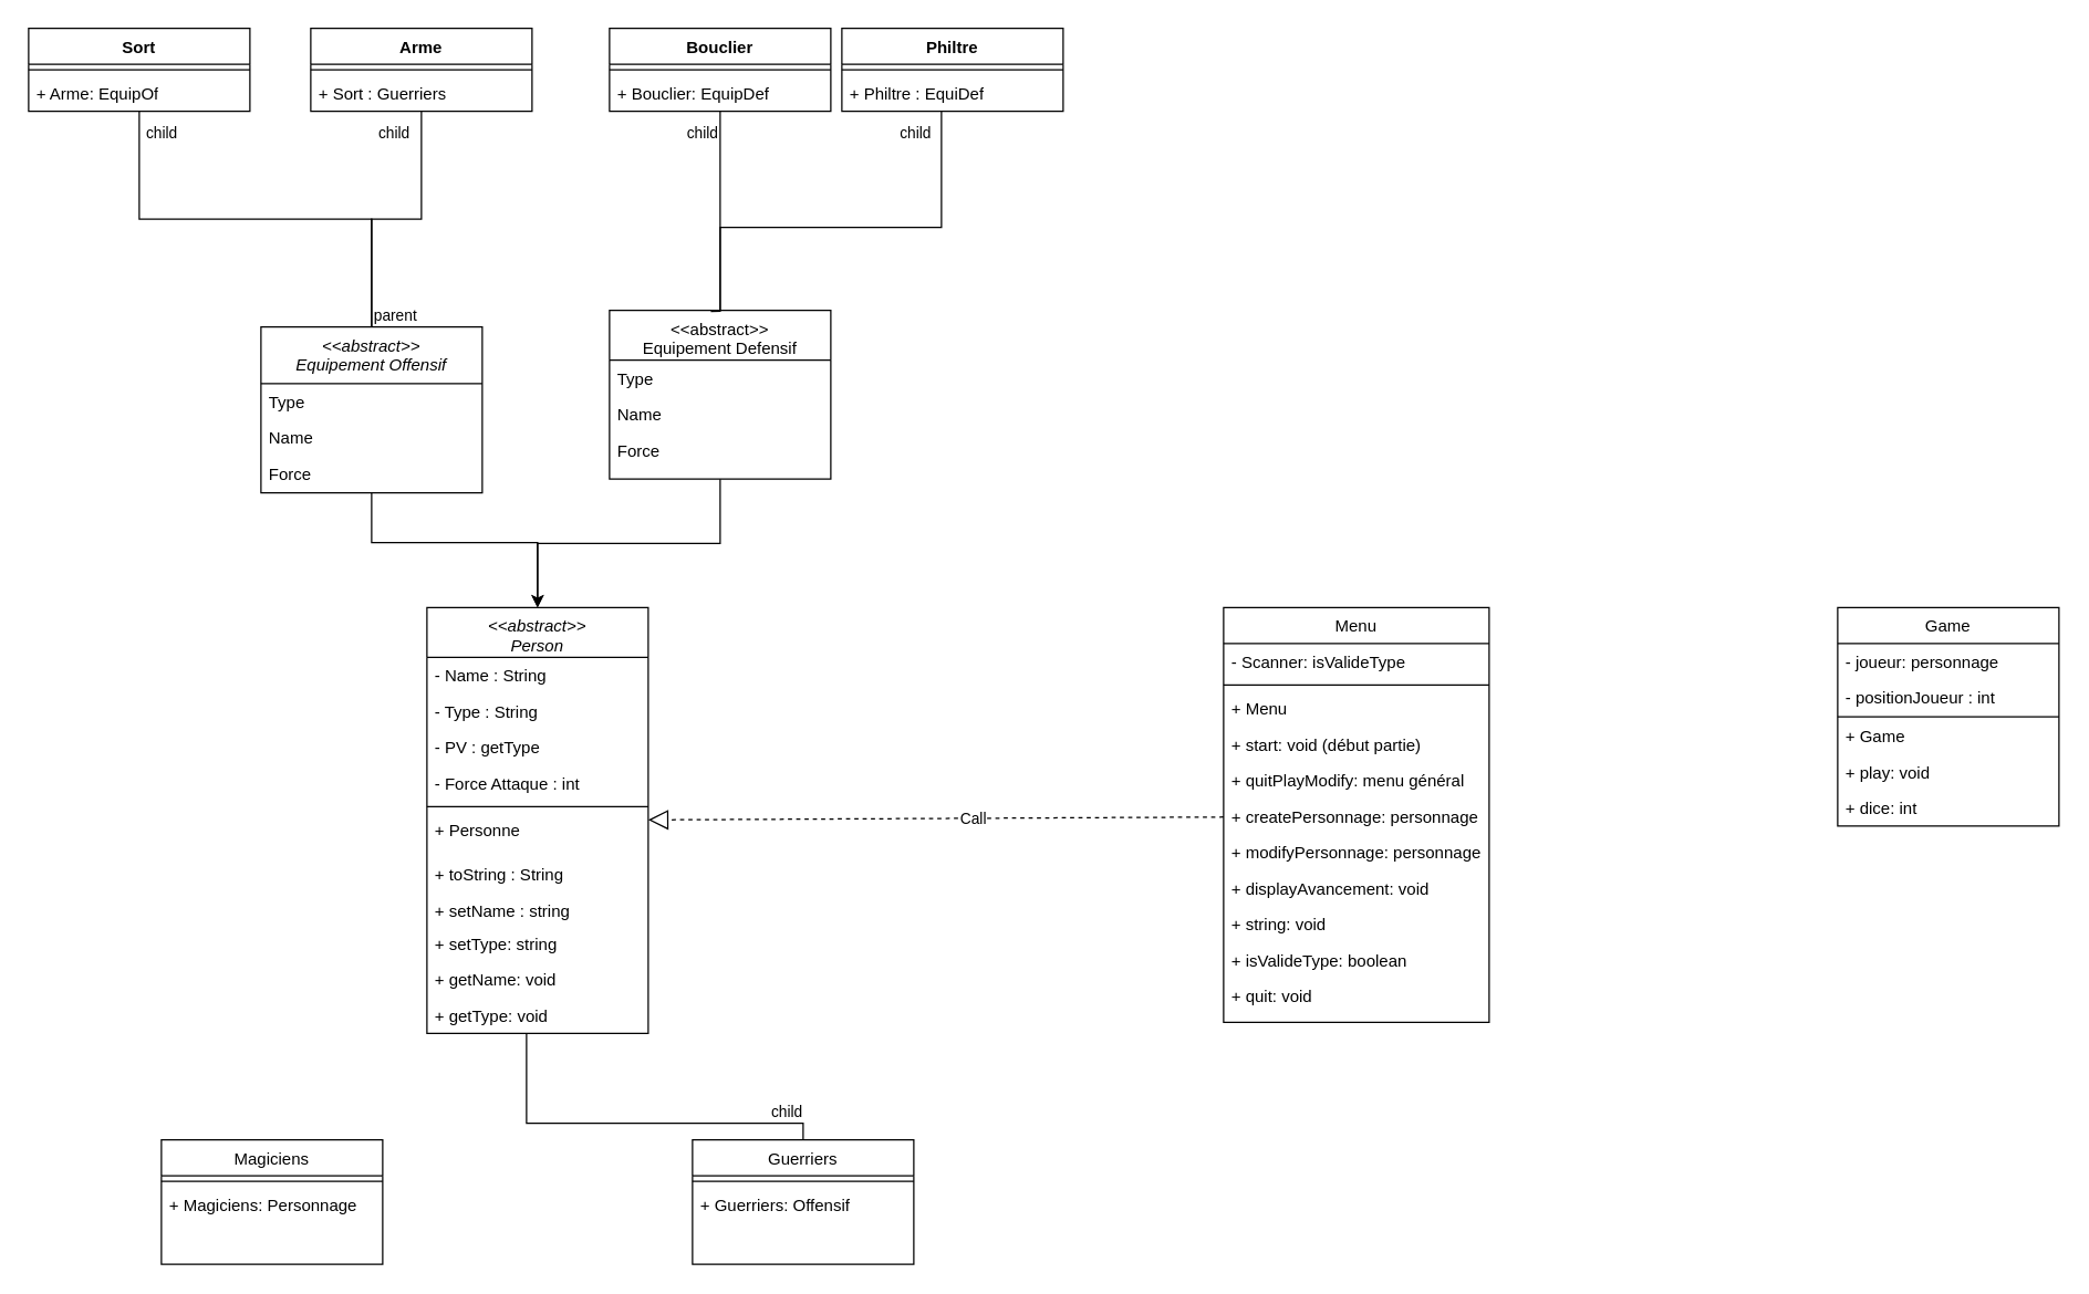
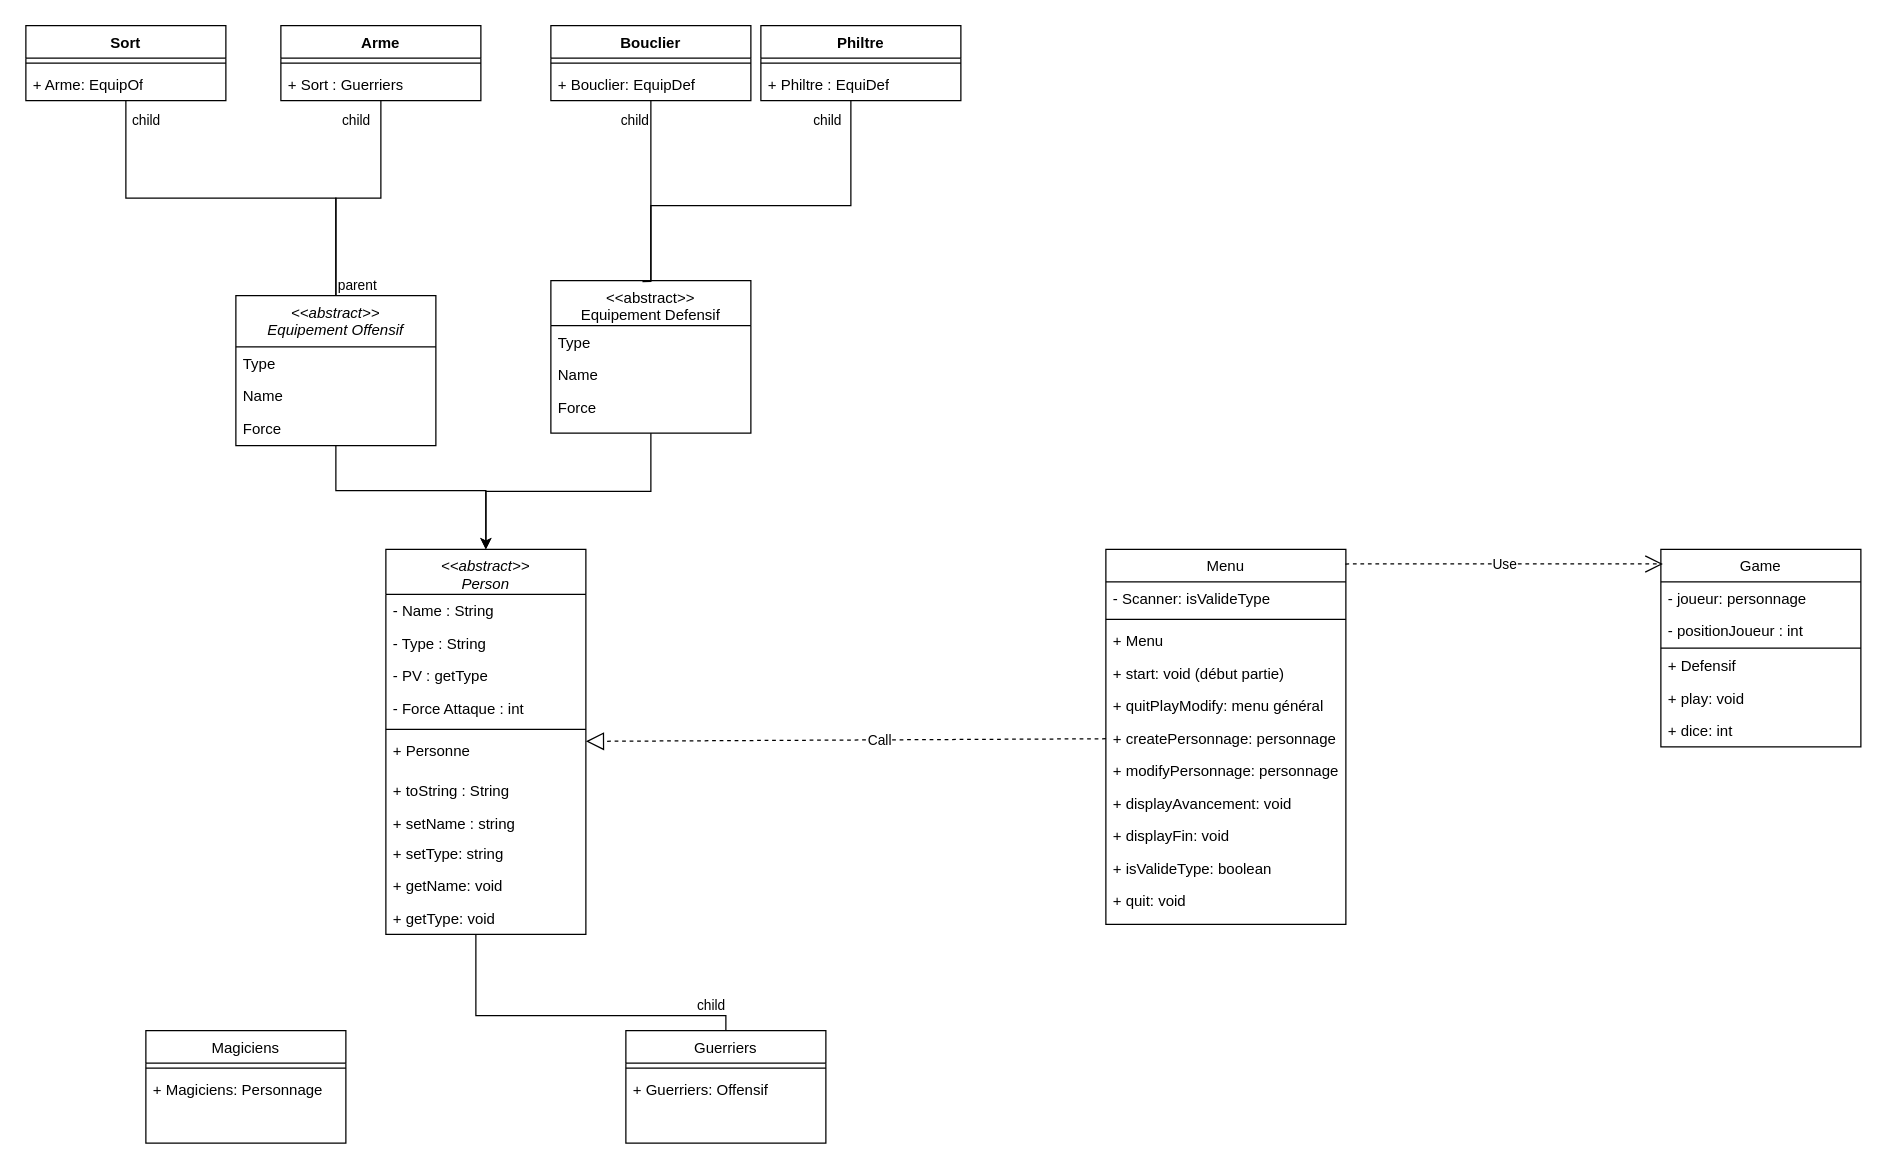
+ <mxCell id="72" value="Use" style="endArrow=open;endSize=12;dashed=1;html=1;rounded=0;exitX=0.998;exitY=0.039;exitDx=0;exitDy=0;exitPerimeter=0;entryX=0.01;entryY=0.074;entryDx=0;entryDy=0;entryPerimeter=0;" edge="1" parent="1" source="29" target="41"><mxGeometry width="160" relative="1" as="geometry"><mxPoint x="1076" y="344" as="sourcePoint" /><mxPoint x="1236" y="344" as="targetPoint" /></mxGeometry></mxCell>
- <mxCell id="45" value="+ Game" style="text;align=left;verticalAlign=top;spacingLeft=4;spacingRight=4;overflow=hidden;rotatable=0;points=[[0,0.5],[1,0.5]];portConstraint=eastwest;" vertex="1" parent="41"><mxGeometry y="80" width="160" height="26" as="geometry" /></mxCell>
+ <mxCell id="45" value="+ Defensif" style="text;align=left;verticalAlign=top;spacingLeft=4;spacingRight=4;overflow=hidden;rotatable=0;points=[[0,0.5],[1,0.5]];portConstraint=eastwest;" vertex="1" parent="41"><mxGeometry y="80" width="160" height="26" as="geometry" /></mxCell>
- <mxCell id="38" value="+ string: void" style="text;align=left;verticalAlign=top;spacingLeft=4;spacingRight=4;overflow=hidden;rotatable=0;points=[[0,0.5],[1,0.5]];portConstraint=eastwest;" vertex="1" parent="29"><mxGeometry y="216" width="192" height="26" as="geometry" /></mxCell>
+ <mxCell id="38" value="+ displayFin: void" style="text;align=left;verticalAlign=top;spacingLeft=4;spacingRight=4;overflow=hidden;rotatable=0;points=[[0,0.5],[1,0.5]];portConstraint=eastwest;" vertex="1" parent="29"><mxGeometry y="216" width="192" height="26" as="geometry" /></mxCell>
